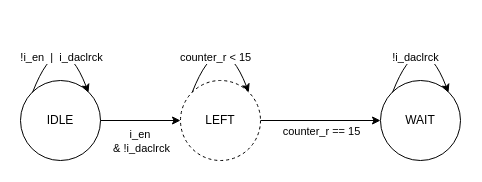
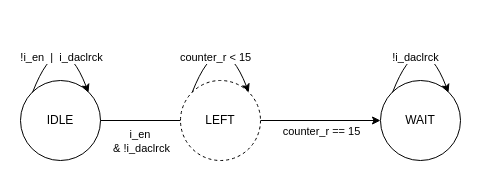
- <mxCell id="7" value="" style="endArrow=classic;html=1;rounded=0;exitX=1;exitY=0.5;exitDx=0;exitDy=0;entryX=0;entryY=0.5;entryDx=0;entryDy=0;" edge="1" parent="1" source="2" target="5"><mxGeometry width="50" height="50" relative="1" as="geometry"><mxPoint x="100" y="130" as="sourcePoint" /><mxPoint x="150" y="80" as="targetPoint" /></mxGeometry></mxCell>
+ <mxCell id="7" value="" style="endArrow=none;html=1;rounded=0;exitX=1;exitY=0.5;exitDx=0;exitDy=0;entryX=0;entryY=0.5;entryDx=0;entryDy=0;" edge="1" parent="1" source="2" target="5"><mxGeometry width="50" height="50" relative="1" as="geometry"><mxPoint x="100" y="130" as="sourcePoint" /><mxPoint x="150" y="80" as="targetPoint" /></mxGeometry></mxCell>
